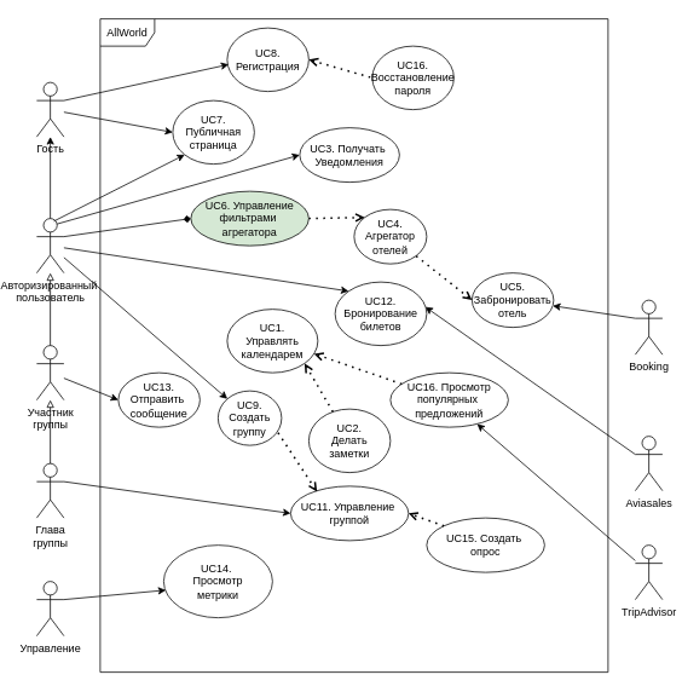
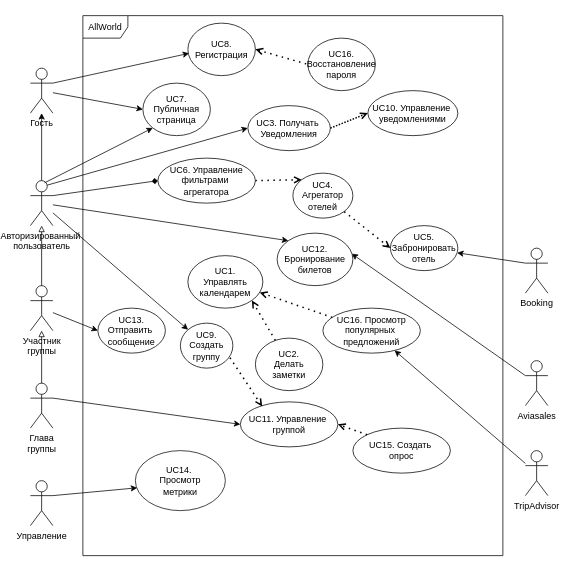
+ <mxCell id="15" value="UC10. Управление&amp;nbsp;&lt;br&gt;уведомлениями" style="ellipse;whiteSpace=wrap;html=1;" parent="1" vertex="1"><mxGeometry x="470" y="120" width="120" height="60" as="geometry" /></mxCell>
+ <mxCell id="16" value="" style="endArrow=open;html=1;strokeWidth=2;rounded=0;exitX=1;exitY=0.5;exitDx=0;exitDy=0;dashed=1;dashPattern=1 1;startArrow=none;startFill=0;endFill=0;entryX=0;entryY=0.5;entryDx=0;entryDy=0;" parent="1" source="14" target="15" edge="1"><mxGeometry width="50" height="50" relative="1" as="geometry"><mxPoint x="472.426" y="148.284" as="sourcePoint" /><mxPoint x="494.467" y="154.855" as="targetPoint" /></mxGeometry></mxCell>
- <mxCell id="18" value="UC6. Управление&lt;br&gt;фильтрами&amp;nbsp;&lt;br&gt;агрегатора" style="ellipse;whiteSpace=wrap;html=1;fillColor=#d5e8d4;" parent="1" vertex="1"><mxGeometry x="190" y="210" width="130" height="60" as="geometry" /></mxCell>
+ <mxCell id="18" value="UC6. Управление&lt;br&gt;фильтрами&amp;nbsp;&lt;br&gt;агрегатора" style="ellipse;whiteSpace=wrap;html=1;" parent="1" vertex="1"><mxGeometry x="190" y="210" width="130" height="60" as="geometry" /></mxCell>
